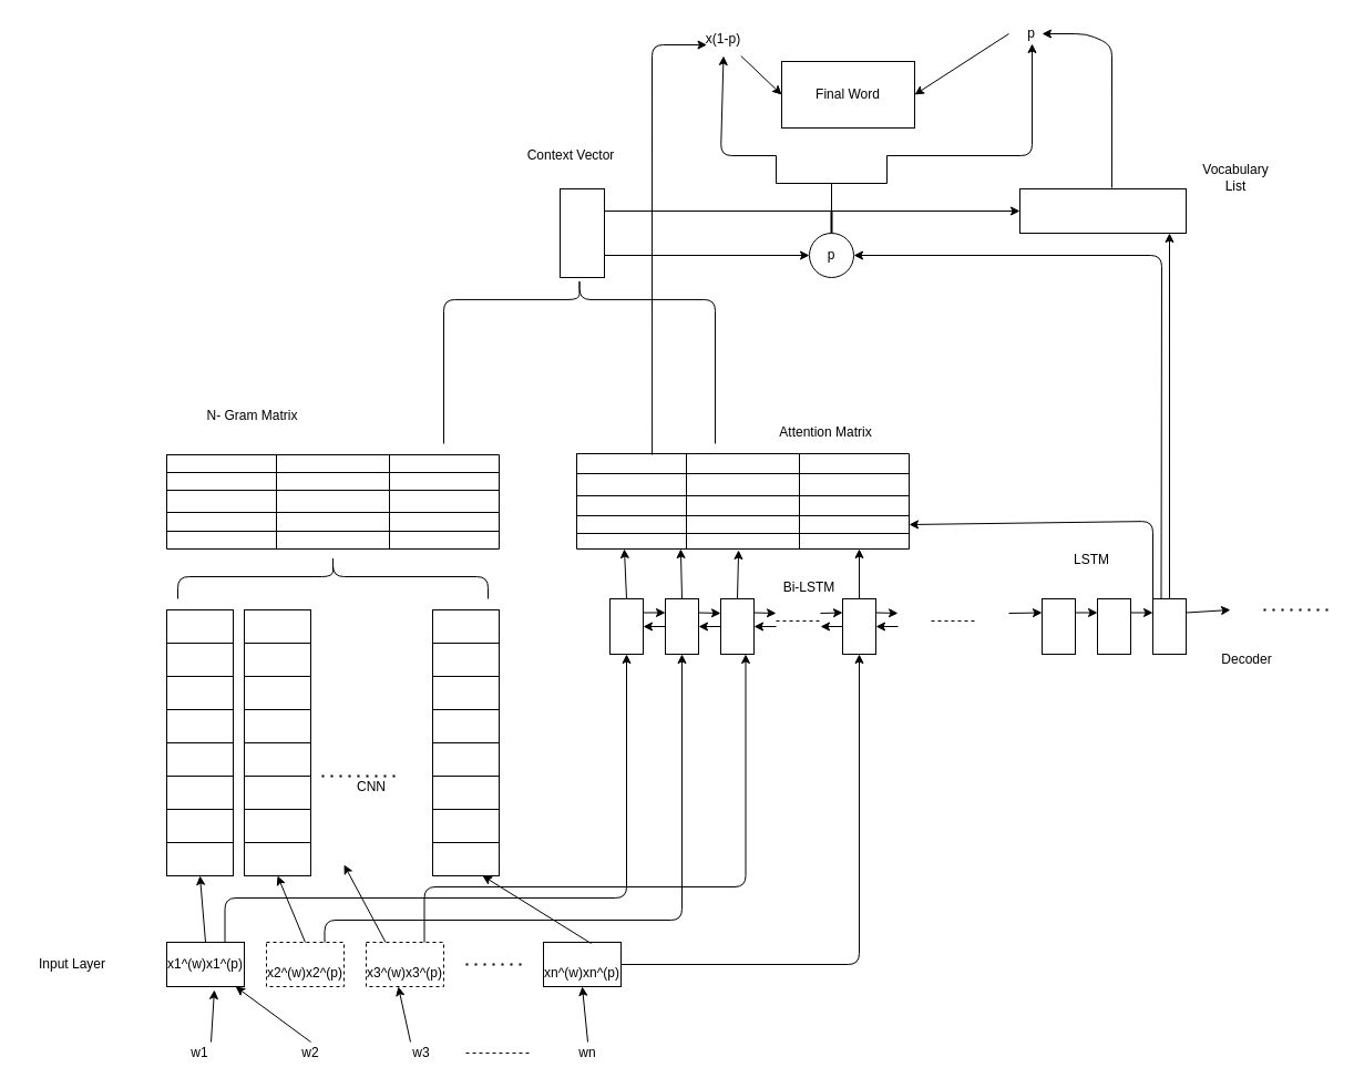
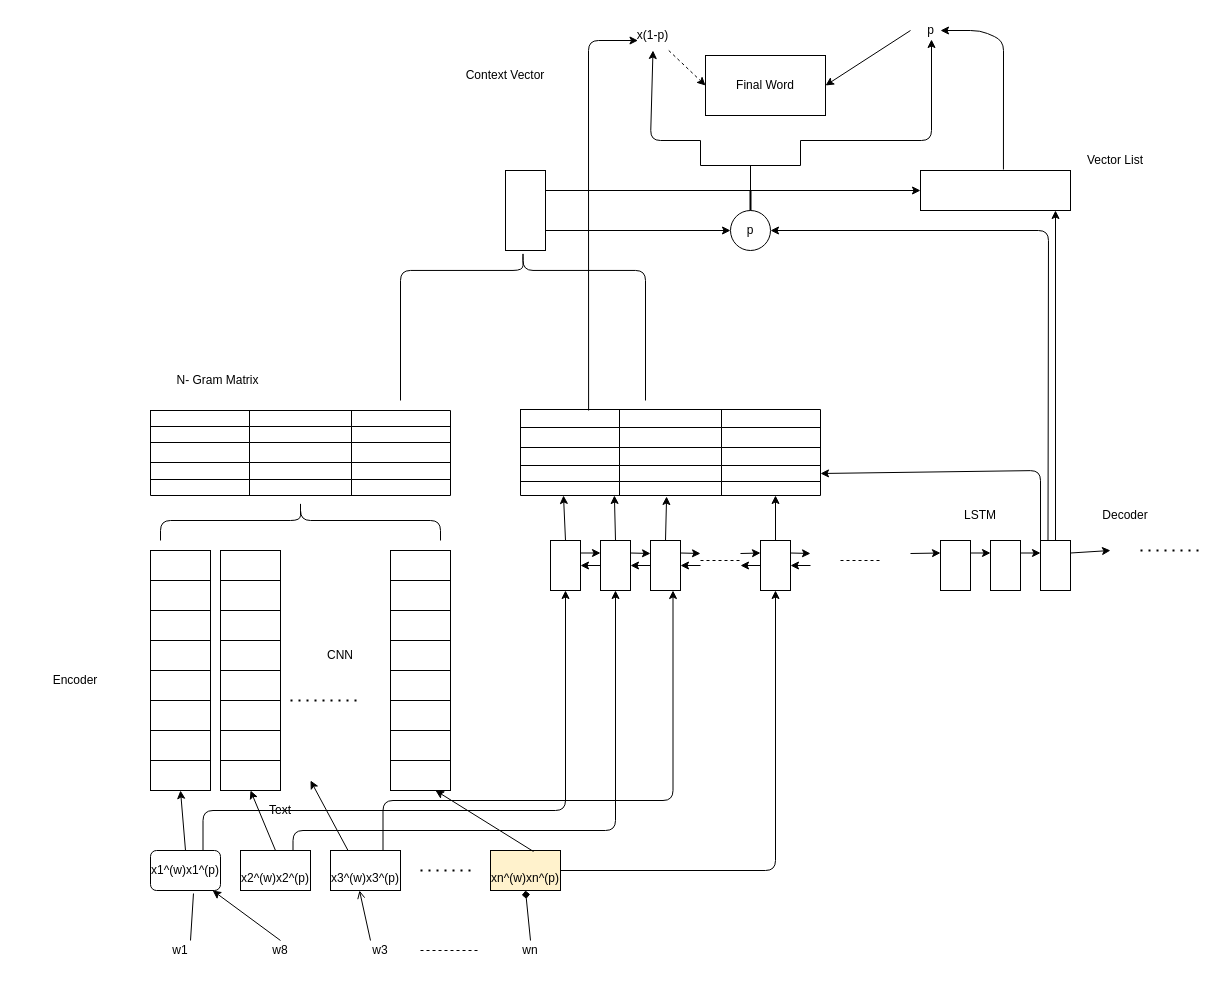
- <mxCell id="148" value="" style="endArrow=classic;html=1;entryX=0;entryY=0.5;entryDx=0;entryDy=0;" edge="1" parent="1" source="144" target="4"><mxGeometry width="50" height="50" relative="1" as="geometry"><mxPoint x="770" y="350" as="sourcePoint" /><mxPoint x="820" y="300" as="targetPoint" /></mxGeometry></mxCell>
+ <mxCell id="148" value="" style="endArrow=classic;html=1;entryX=0;entryY=0.5;entryDx=0;entryDy=0;dashed=1;" edge="1" parent="1" source="144" target="4"><mxGeometry width="50" height="50" relative="1" as="geometry"><mxPoint x="770" y="350" as="sourcePoint" /><mxPoint x="820" y="300" as="targetPoint" /></mxGeometry></mxCell>
- <mxCell id="142" value="Context Vector" style="text;html=1;strokeColor=none;fillColor=none;align=center;verticalAlign=middle;whiteSpace=wrap;rounded=0;" vertex="1" parent="1"><mxGeometry x="470" y="120" width="90" height="40" as="geometry" /></mxCell>
+ <mxCell id="142" value="Context Vector" style="text;html=1;strokeColor=none;fillColor=none;align=center;verticalAlign=middle;whiteSpace=wrap;rounded=0;" vertex="1" parent="1"><mxGeometry x="460" y="55" width="90" height="40" as="geometry" /></mxCell>
- <mxCell id="151" value="Vocabulary List" style="text;html=1;strokeColor=none;fillColor=none;align=center;verticalAlign=middle;whiteSpace=wrap;rounded=0;" vertex="1" parent="1"><mxGeometry x="1080" y="150" width="70" height="20" as="geometry" /></mxCell>
+ <mxCell id="151" value="Vector List" style="text;html=1;strokeColor=none;fillColor=none;align=center;verticalAlign=middle;whiteSpace=wrap;rounded=0;" vertex="1" parent="1"><mxGeometry x="1080" y="150" width="70" height="20" as="geometry" /></mxCell>
- <mxCell id="118" value="N- Gram Matrix" style="text;html=1;strokeColor=none;fillColor=none;align=center;verticalAlign=middle;whiteSpace=wrap;rounded=0;" vertex="1" parent="1"><mxGeometry x="165" y="360" width="125" height="30" as="geometry" /></mxCell>
+ <mxCell id="118" value="N- Gram Matrix" style="text;html=1;strokeColor=none;fillColor=none;align=center;verticalAlign=middle;whiteSpace=wrap;rounded=0;" vertex="1" parent="1"><mxGeometry x="155" y="365" width="125" height="30" as="geometry" /></mxCell>
- <mxCell id="117" value="Attention Matrix" style="text;html=1;strokeColor=none;fillColor=none;align=center;verticalAlign=middle;whiteSpace=wrap;rounded=0;" vertex="1" parent="1"><mxGeometry x="680" y="380" width="130" height="20" as="geometry" /></mxCell>
- <mxCell id="120" value="LSTM" style="text;html=1;strokeColor=none;fillColor=none;align=center;verticalAlign=middle;whiteSpace=wrap;rounded=0;" vertex="1" parent="1"><mxGeometry x="945" y="490" width="80" height="30" as="geometry" /></mxCell>
+ <mxCell id="120" value="LSTM" style="text;html=1;strokeColor=none;fillColor=none;align=center;verticalAlign=middle;whiteSpace=wrap;rounded=0;" vertex="1" parent="1"><mxGeometry x="940" y="500" width="80" height="30" as="geometry" /></mxCell>
- <mxCell id="119" value="Bi-LSTM" style="text;html=1;strokeColor=none;fillColor=none;align=center;verticalAlign=middle;whiteSpace=wrap;rounded=0;" vertex="1" parent="1"><mxGeometry x="700" y="520" width="60" height="20" as="geometry" /></mxCell>
- <mxCell id="143" value="Decoder" style="text;html=1;strokeColor=none;fillColor=none;align=center;verticalAlign=middle;whiteSpace=wrap;rounded=0;" vertex="1" parent="1"><mxGeometry x="1090" y="580" width="70" height="30" as="geometry" /></mxCell>
+ <mxCell id="143" value="Decoder" style="text;html=1;strokeColor=none;fillColor=none;align=center;verticalAlign=middle;whiteSpace=wrap;rounded=0;" vertex="1" parent="1"><mxGeometry x="1090" y="500" width="70" height="30" as="geometry" /></mxCell>
+ <mxCell id="122" value="Encoder" style="text;html=1;strokeColor=none;fillColor=none;align=center;verticalAlign=middle;whiteSpace=wrap;rounded=0;" vertex="1" parent="1"><mxGeometry x="20" y="660" width="110" height="40" as="geometry" /></mxCell>
- <mxCell id="121" value="CNN" style="text;html=1;strokeColor=none;fillColor=none;align=center;verticalAlign=middle;whiteSpace=wrap;rounded=0;" vertex="1" parent="1"><mxGeometry x="315" y="700" width="40" height="20" as="geometry" /></mxCell>
+ <mxCell id="121" value="CNN" style="text;html=1;strokeColor=none;fillColor=none;align=center;verticalAlign=middle;whiteSpace=wrap;rounded=0;" vertex="1" parent="1"><mxGeometry x="320" y="645" width="40" height="20" as="geometry" /></mxCell>
+ <mxCell id="127" value="Text" style="text;html=1;strokeColor=none;fillColor=none;align=center;verticalAlign=middle;whiteSpace=wrap;rounded=0;" vertex="1" parent="1"><mxGeometry x="260" y="800" width="40" height="20" as="geometry" /></mxCell>
- <mxCell id="128" value="Input Layer" style="text;html=1;strokeColor=none;fillColor=none;align=center;verticalAlign=middle;whiteSpace=wrap;rounded=0;" vertex="1" parent="1"><mxGeometry x="20" y="860" width="90" height="20" as="geometry" /></mxCell>
- <mxCell id="80" value="x1^(w)x1^(p)" style="rounded=0;whiteSpace=wrap;html=1;" vertex="1" parent="1"><mxGeometry y="850" width="70" height="40" as="geometry" x="150" /></mxCell>
+ <mxCell id="80" value="x1^(w)x1^(p)" style="whiteSpace=wrap;html=1;rounded=1;" vertex="1" parent="1"><mxGeometry y="850" width="70" height="40" as="geometry" x="150" /></mxCell>
- <mxCell id="81" value="&lt;br&gt;x2^(w)x2^(p)&lt;br&gt;" style="rounded=0;whiteSpace=wrap;html=1;dashed=1;" vertex="1" parent="1"><mxGeometry x="240" y="850" width="70" height="40" as="geometry" /></mxCell>
+ <mxCell id="81" value="&lt;br&gt;x2^(w)x2^(p)&lt;br&gt;" style="rounded=0;whiteSpace=wrap;html=1;" vertex="1" parent="1"><mxGeometry x="240" y="850" width="70" height="40" as="geometry" /></mxCell>
- <mxCell id="82" value="&lt;br&gt;x3^(w)x3^(p)&lt;br&gt;" style="rounded=0;whiteSpace=wrap;html=1;dashed=1;" vertex="1" parent="1"><mxGeometry x="330" y="850" width="70" height="40" as="geometry" /></mxCell>
+ <mxCell id="82" value="&lt;br&gt;x3^(w)x3^(p)&lt;br&gt;" style="rounded=0;whiteSpace=wrap;html=1;" vertex="1" parent="1"><mxGeometry x="330" y="850" width="70" height="40" as="geometry" /></mxCell>
- <mxCell id="83" value="&lt;br&gt;xn^(w)xn^(p)&lt;br&gt;" style="rounded=0;whiteSpace=wrap;html=1;" vertex="1" parent="1"><mxGeometry x="490" y="850" width="70" height="40" as="geometry" /></mxCell>
+ <mxCell id="83" value="&lt;br&gt;xn^(w)xn^(p)&lt;br&gt;" style="rounded=0;whiteSpace=wrap;html=1;fillColor=#fff2cc;" vertex="1" parent="1"><mxGeometry x="490" y="850" width="70" height="40" as="geometry" /></mxCell>
- <mxCell id="135" value="" style="endArrow=classic;html=1;exitX=0.25;exitY=0;exitDx=0;exitDy=0;entryX=0.414;entryY=1;entryDx=0;entryDy=0;entryPerimeter=0;" edge="1" parent="1" source="131" target="82"><mxGeometry width="50" height="50" relative="1" as="geometry"><mxPoint x="250" y="830" as="sourcePoint" /><mxPoint x="300" y="780" as="targetPoint" /></mxGeometry></mxCell>
+ <mxCell id="135" value="" style="endArrow=open;html=1;exitX=0.25;exitY=0;exitDx=0;exitDy=0;entryX=0.414;entryY=1;entryDx=0;entryDy=0;entryPerimeter=0;" edge="1" parent="1" source="131" target="82"><mxGeometry width="50" height="50" relative="1" as="geometry"><mxPoint x="250" y="830" as="sourcePoint" /><mxPoint x="300" y="780" as="targetPoint" /></mxGeometry></mxCell>
- <mxCell id="136" value="" style="endArrow=classic;html=1;exitX=0.5;exitY=0;exitDx=0;exitDy=0;entryX=0.5;entryY=1;entryDx=0;entryDy=0;" edge="1" parent="1" source="132" target="83"><mxGeometry width="50" height="50" relative="1" as="geometry"><mxPoint x="250" y="830" as="sourcePoint" /><mxPoint x="300" y="780" as="targetPoint" /></mxGeometry></mxCell>
+ <mxCell id="136" value="" style="endArrow=diamond;html=1;exitX=0.5;exitY=0;exitDx=0;exitDy=0;entryX=0.5;entryY=1;entryDx=0;entryDy=0;" edge="1" parent="1" source="132" target="83"><mxGeometry width="50" height="50" relative="1" as="geometry"><mxPoint x="250" y="830" as="sourcePoint" /><mxPoint x="300" y="780" as="targetPoint" /></mxGeometry></mxCell>
- <mxCell id="133" value="" style="endArrow=classic;html=1;exitX=0.75;exitY=0;exitDx=0;exitDy=0;entryX=0.614;entryY=1.075;entryDx=0;entryDy=0;entryPerimeter=0;" edge="1" parent="1" source="129" target="80"><mxGeometry width="50" height="50" relative="1" as="geometry"><mxPoint x="250" y="830" as="sourcePoint" /><mxPoint x="300" y="780" as="targetPoint" /></mxGeometry></mxCell>
+ <mxCell id="133" value="" style="endArrow=none;html=1;exitX=0.75;exitY=0;exitDx=0;exitDy=0;entryX=0.614;entryY=1.075;entryDx=0;entryDy=0;entryPerimeter=0;" edge="1" parent="1" source="129" target="80"><mxGeometry width="50" height="50" relative="1" as="geometry"><mxPoint x="250" y="830" as="sourcePoint" /><mxPoint x="300" y="780" as="targetPoint" /></mxGeometry></mxCell>
- <mxCell id="130" value="w2" style="text;html=1;strokeColor=none;fillColor=none;align=center;verticalAlign=middle;whiteSpace=wrap;rounded=0;" vertex="1" parent="1"><mxGeometry x="260" y="940" width="40" height="20" as="geometry" /></mxCell>
+ <mxCell id="130" value="w8" style="text;html=1;strokeColor=none;fillColor=none;align=center;verticalAlign=middle;whiteSpace=wrap;rounded=0;" vertex="1" parent="1"><mxGeometry x="260" y="940" width="40" height="20" as="geometry" /></mxCell>
